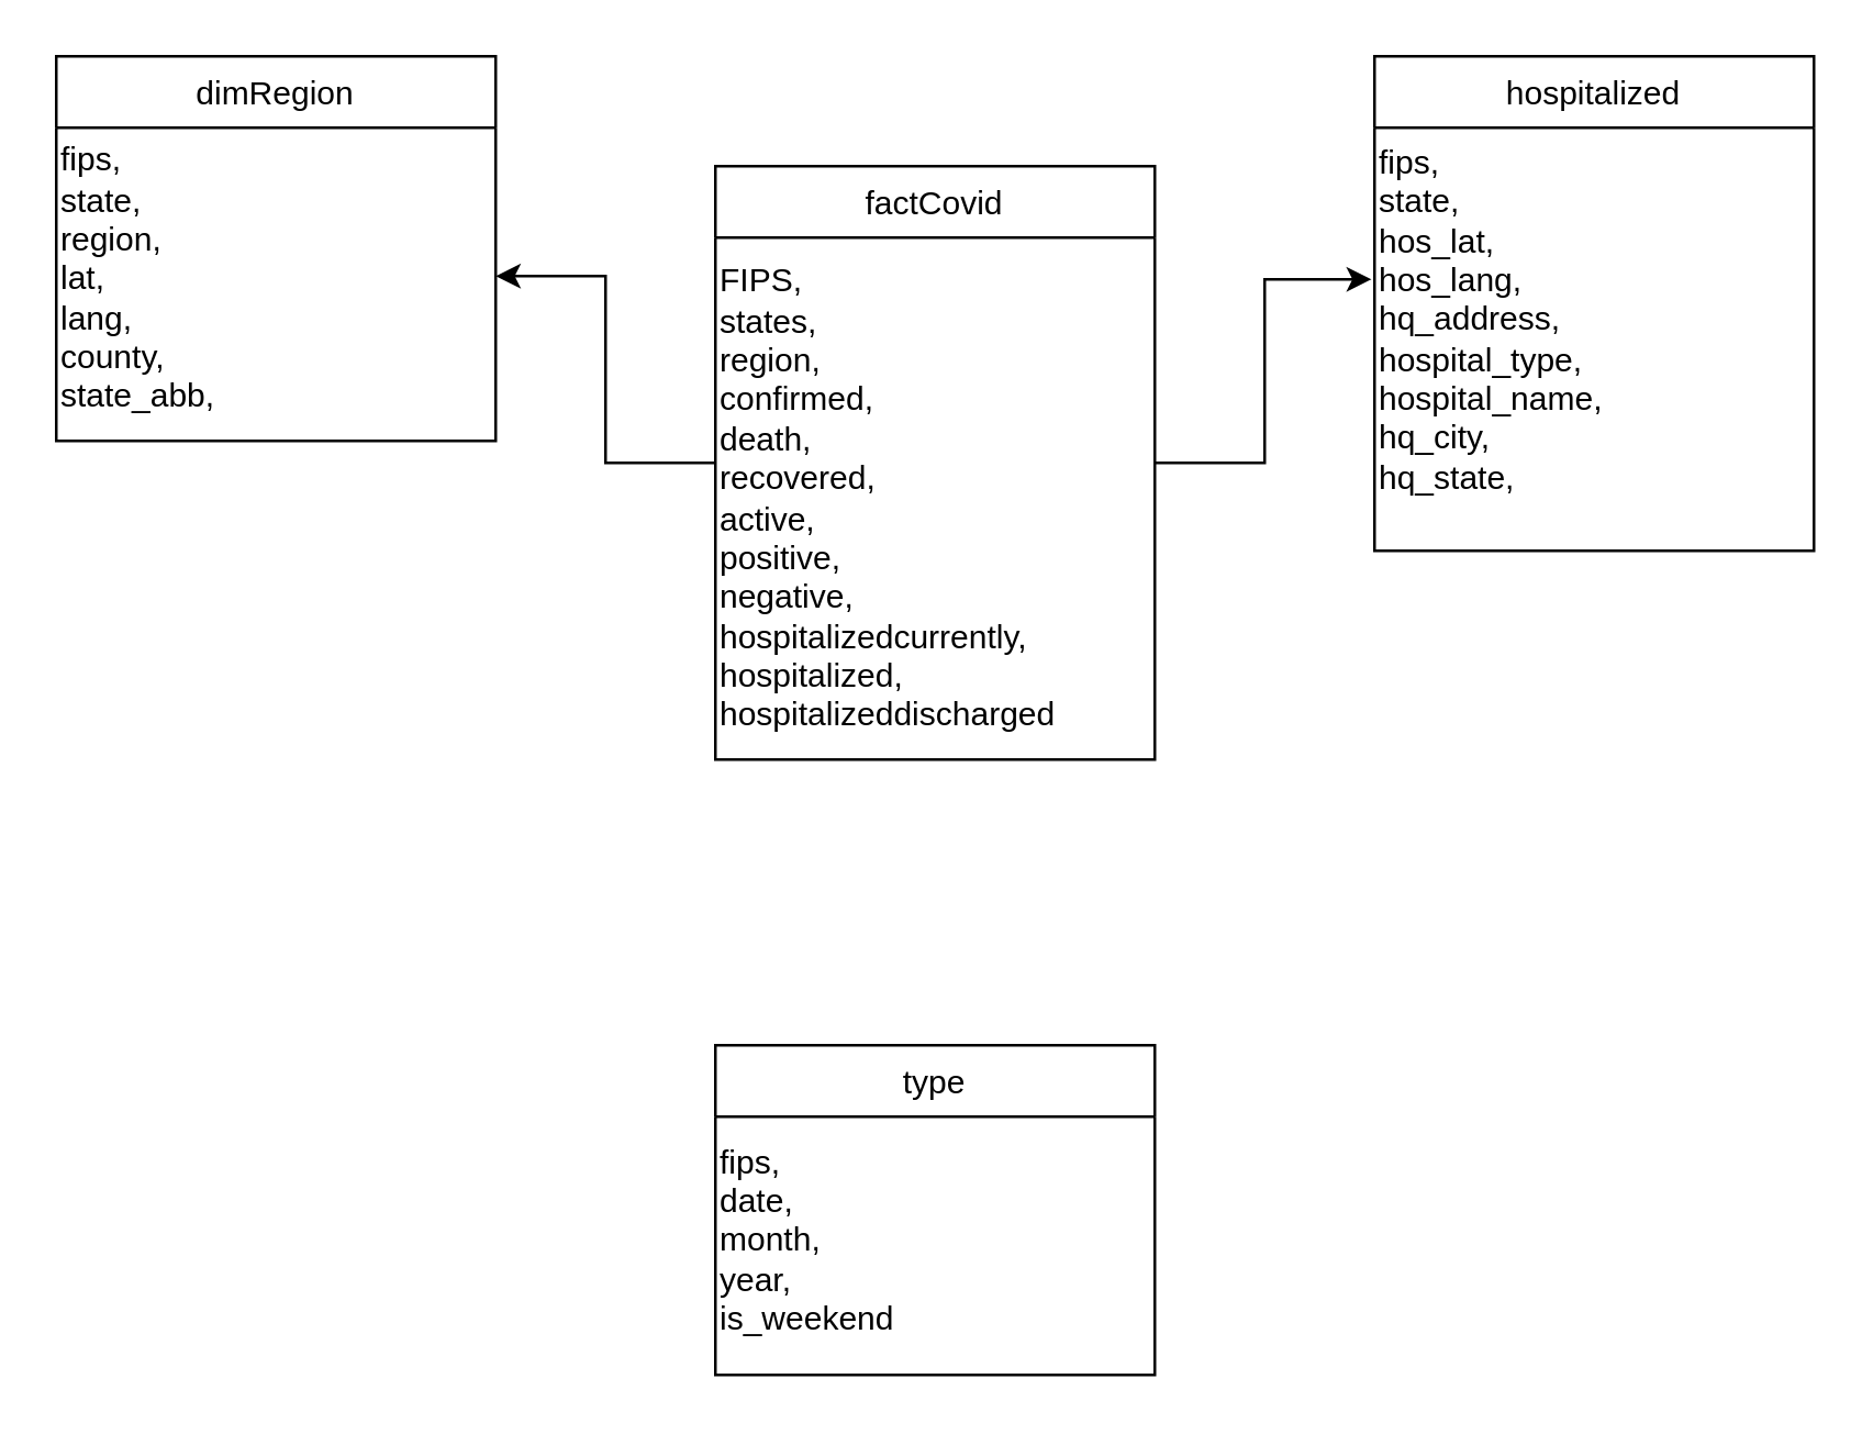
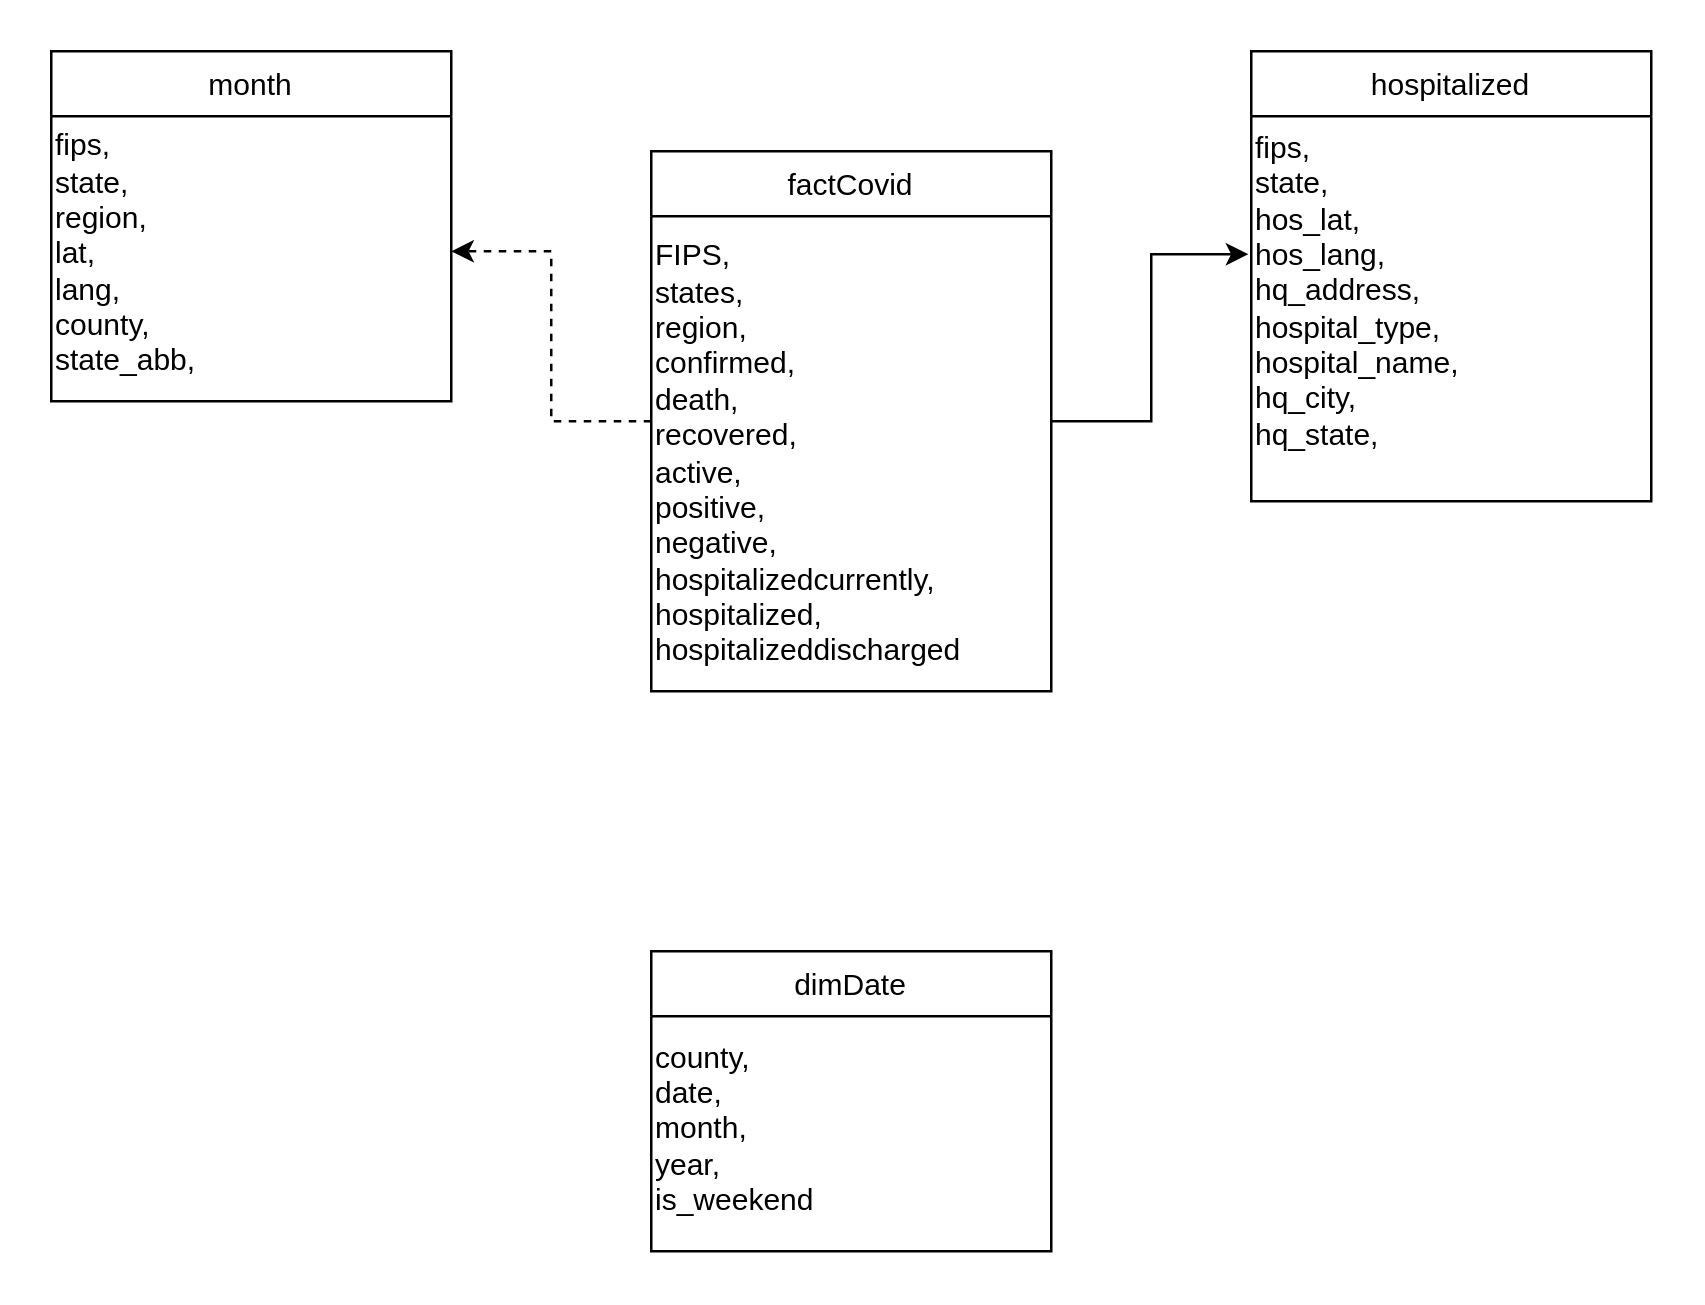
- <mxCell id="2" value="dimRegion" style="swimlane;fontStyle=0;align=center;verticalAlign=top;childLayout=stackLayout;horizontal=1;startSize=26;horizontalStack=0;resizeParent=1;resizeLast=0;collapsible=1;marginBottom=0;rounded=0;shadow=0;strokeWidth=1;" parent="1" vertex="1"><mxGeometry x="20" y="20" width="160" height="140" as="geometry"><mxRectangle x="550" y="140" width="160" height="26" as="alternateBounds" /></mxGeometry></mxCell>
+ <mxCell id="2" value="month" style="swimlane;fontStyle=0;align=center;verticalAlign=top;childLayout=stackLayout;horizontal=1;startSize=26;horizontalStack=0;resizeParent=1;resizeLast=0;collapsible=1;marginBottom=0;rounded=0;shadow=0;strokeWidth=1;" parent="1" vertex="1"><mxGeometry x="20" y="20" width="160" height="140" as="geometry"><mxRectangle x="550" y="140" width="160" height="26" as="alternateBounds" /></mxGeometry></mxCell>
- <mxCell id="5" style="edgeStyle=orthogonalEdgeStyle;rounded=0;orthogonalLoop=1;jettySize=auto;html=1;exitX=0;exitY=0.5;exitDx=0;exitDy=0;entryX=1;entryY=0.491;entryDx=0;entryDy=0;entryPerimeter=0;" edge="1" parent="1" source="6" target="3"><mxGeometry relative="1" as="geometry" /></mxCell>
+ <mxCell id="5" style="edgeStyle=orthogonalEdgeStyle;rounded=0;orthogonalLoop=1;jettySize=auto;html=1;exitX=0;exitY=0.5;exitDx=0;exitDy=0;entryX=1;entryY=0.491;entryDx=0;entryDy=0;entryPerimeter=0;dashed=1;" edge="1" parent="1" source="6" target="3"><mxGeometry relative="1" as="geometry" /></mxCell>
- <mxCell id="10" value="type" style="swimlane;fontStyle=0;align=center;verticalAlign=top;childLayout=stackLayout;horizontal=1;startSize=26;horizontalStack=0;resizeParent=1;resizeLast=0;collapsible=1;marginBottom=0;rounded=0;shadow=0;strokeWidth=1;" vertex="1" parent="1"><mxGeometry x="260" y="380" width="160" height="120" as="geometry"><mxRectangle x="550" y="140" width="160" height="26" as="alternateBounds" /></mxGeometry></mxCell>
+ <mxCell id="10" value="dimDate" style="swimlane;fontStyle=0;align=center;verticalAlign=top;childLayout=stackLayout;horizontal=1;startSize=26;horizontalStack=0;resizeParent=1;resizeLast=0;collapsible=1;marginBottom=0;rounded=0;shadow=0;strokeWidth=1;" vertex="1" parent="1"><mxGeometry x="260" y="380" width="160" height="120" as="geometry"><mxRectangle x="550" y="140" width="160" height="26" as="alternateBounds" /></mxGeometry></mxCell>
- <mxCell id="11" value="&lt;div&gt;fips,&lt;/div&gt;&lt;div&gt;date,&lt;/div&gt;&lt;div&gt;month,&lt;/div&gt;&lt;div&gt;year,&lt;/div&gt;&lt;div&gt;is_weekend&lt;/div&gt;" style="text;html=1;align=left;verticalAlign=middle;resizable=0;points=[];autosize=1;strokeColor=none;fillColor=none;" vertex="1" parent="10"><mxGeometry y="26" width="160" height="90" as="geometry" /></mxCell>
+ <mxCell id="11" value="&lt;div&gt;county,&lt;/div&gt;&lt;div&gt;date,&lt;/div&gt;&lt;div&gt;month,&lt;/div&gt;&lt;div&gt;year,&lt;/div&gt;&lt;div&gt;is_weekend&lt;/div&gt;" style="text;html=1;align=left;verticalAlign=middle;resizable=0;points=[];autosize=1;strokeColor=none;fillColor=none;" vertex="1" parent="10"><mxGeometry y="26" width="160" height="90" as="geometry" /></mxCell>
